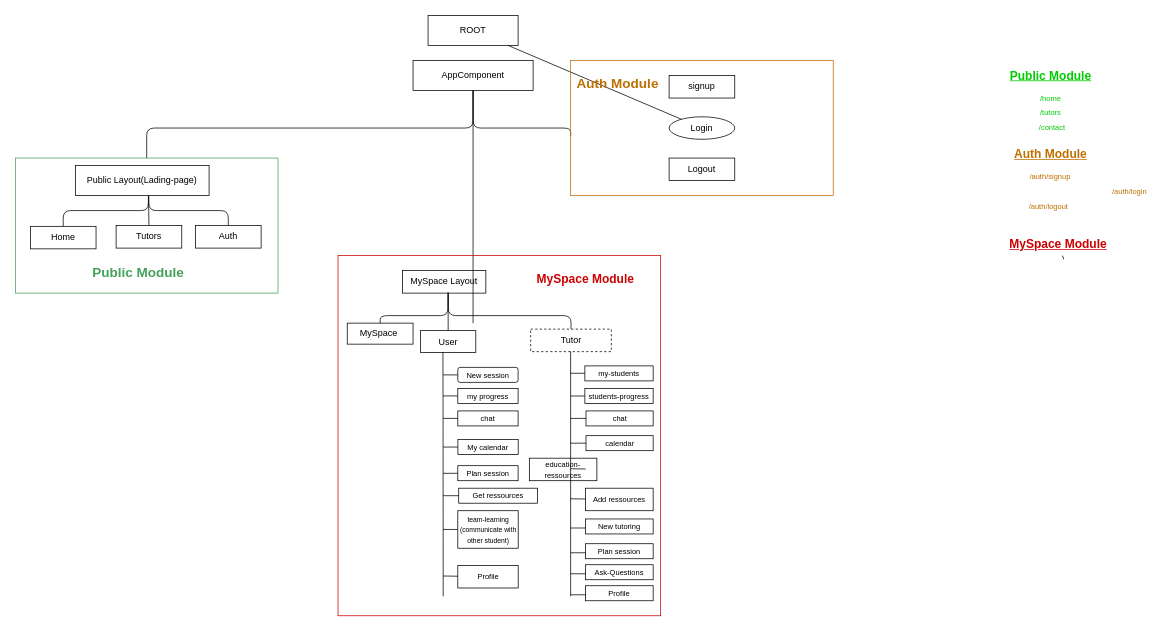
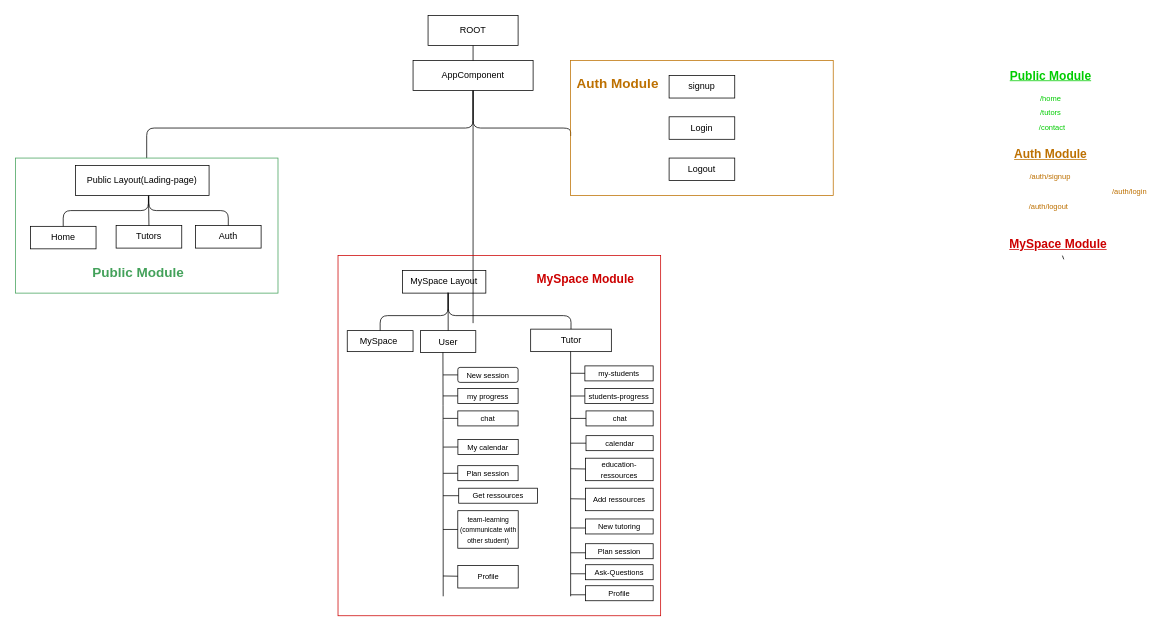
- <mxCell id="2" style="html=1;fontSize=18;fontColor=#00CC00;startArrow=none;startFill=0;endArrow=none;endFill=0;elbow=vertical;" edge="1" parent="1" source="3" target="17"><mxGeometry relative="1" as="geometry" /></mxCell>
+ <mxCell id="2" style="html=1;entryX=0.5;entryY=0;entryDx=0;entryDy=0;fontSize=18;fontColor=#00CC00;startArrow=none;startFill=0;endArrow=none;endFill=0;elbow=vertical;" edge="1" parent="1" source="3" target="7"><mxGeometry relative="1" as="geometry" /></mxCell>
- <mxCell id="17" value="Login" style="ellipse;whiteSpace=wrap;html=1;fillColor=none;" vertex="1" parent="16"><mxGeometry x="131.248" y="75.002" width="87.5" height="30.0" as="geometry" /></mxCell>
+ <mxCell id="17" value="Login" style="rounded=0;whiteSpace=wrap;html=1;fillColor=none;" vertex="1" parent="16"><mxGeometry x="131.248" y="75.002" width="87.5" height="30.0" as="geometry" /></mxCell>
- <mxCell id="25" value="MySpace&amp;nbsp;" style="rounded=0;whiteSpace=wrap;html=1;fillColor=none;" vertex="1" parent="20"><mxGeometry x="12.29" y="90" width="87.71" height="28" as="geometry" /></mxCell>
+ <mxCell id="25" value="MySpace&amp;nbsp;" style="rounded=0;whiteSpace=wrap;html=1;fillColor=none;" vertex="1" parent="20"><mxGeometry x="12.29" y="100" width="87.71" height="28" as="geometry" /></mxCell>
- <mxCell id="27" value="Tutor" style="rounded=0;whiteSpace=wrap;html=1;fillColor=none;dashed=1;" vertex="1" parent="20"><mxGeometry x="256.773" y="98" width="107.5" height="30" as="geometry" /></mxCell>
+ <mxCell id="27" value="Tutor" style="rounded=0;whiteSpace=wrap;html=1;fillColor=none;" vertex="1" parent="20"><mxGeometry x="256.773" y="98" width="107.5" height="30" as="geometry" /></mxCell>
- <mxCell id="40" value="&lt;font style=&quot;font-size: 10px;&quot;&gt;education-ressources&lt;/font&gt;" style="rounded=0;whiteSpace=wrap;html=1;fillColor=none;" vertex="1" parent="20"><mxGeometry x="255" y="270" width="90" height="30" as="geometry" /></mxCell>
+ <mxCell id="40" value="&lt;font style=&quot;font-size: 10px;&quot;&gt;education-ressources&lt;/font&gt;" style="rounded=0;whiteSpace=wrap;html=1;fillColor=none;" vertex="1" parent="20"><mxGeometry x="330" y="270" width="90" height="30" as="geometry" /></mxCell>
